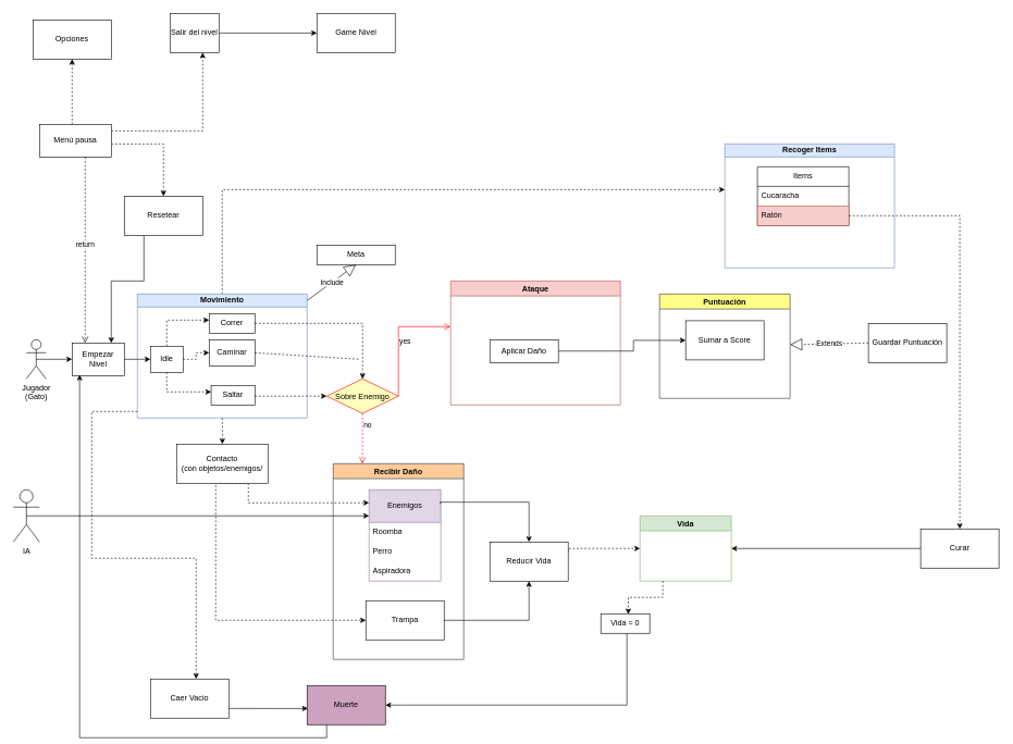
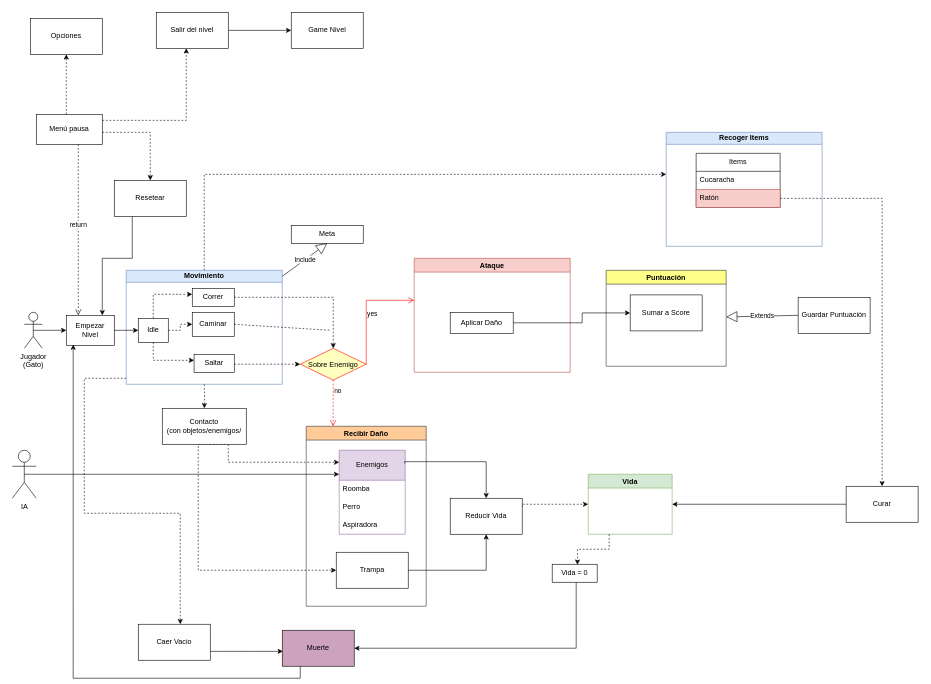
- <mxCell id="59" value="Salir del nivel" style="rounded=0;whiteSpace=wrap;html=1;" vertex="1" parent="1"><mxGeometry x="260" y="20" width="75" height="60" as="geometry" /></mxCell>
+ <mxCell id="59" value="Salir del nivel" style="rounded=0;whiteSpace=wrap;html=1;" vertex="1" parent="1"><mxGeometry x="260" y="20" width="120" height="60" as="geometry" /></mxCell>
- <mxCell id="68" value="Extends" style="endArrow=block;endSize=16;endFill=0;html=1;rounded=0;dashed=1;exitX=0;exitY=0.5;exitDx=0;exitDy=0;" edge="1" parent="1" source="51" target="47"><mxGeometry width="160" relative="1" as="geometry"><mxPoint x="1320" y="510" as="sourcePoint" /><mxPoint x="1480" y="510" as="targetPoint" /></mxGeometry></mxCell>
+ <mxCell id="68" value="Extends" style="endArrow=block;endSize=16;endFill=0;html=1;rounded=0;dashed=0;exitX=0;exitY=0.5;exitDx=0;exitDy=0;" edge="1" parent="1" source="51" target="47"><mxGeometry width="160" relative="1" as="geometry"><mxPoint x="1320" y="510" as="sourcePoint" /><mxPoint x="1480" y="510" as="targetPoint" /></mxGeometry></mxCell>
